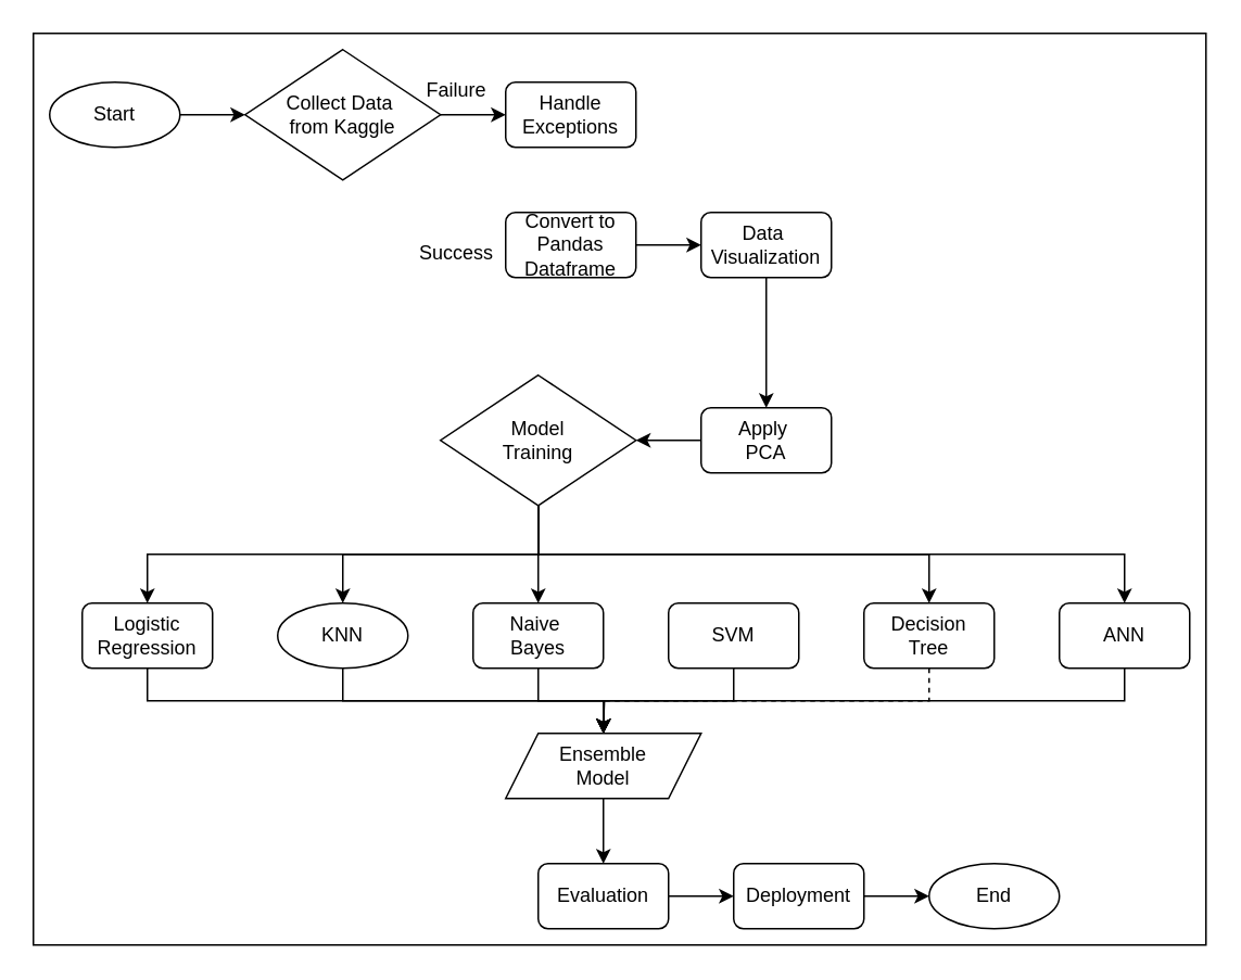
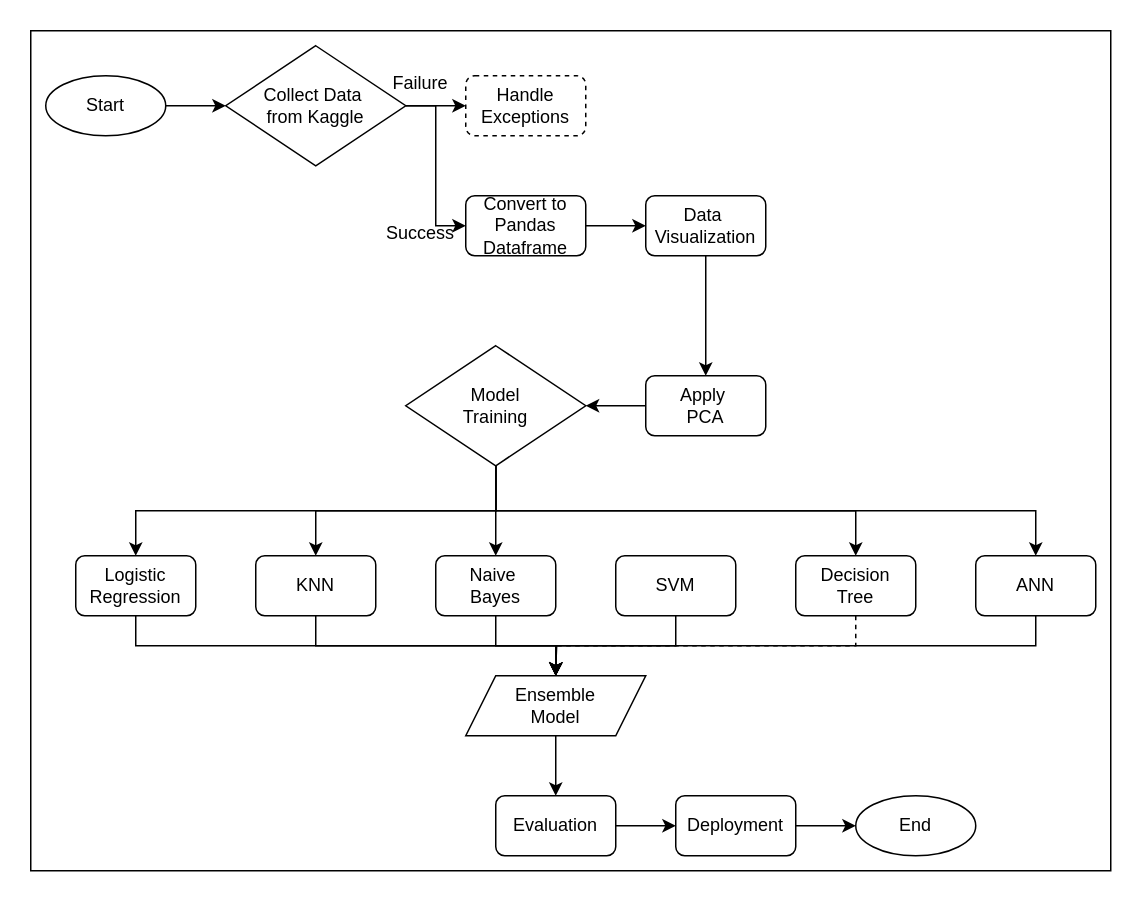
- <mxCell id="7" value="Handle Exceptions" style="rounded=1;whiteSpace=wrap;html=1;" vertex="1" parent="1"><mxGeometry x="310" y="50" width="80" height="40" as="geometry" /></mxCell>
+ <mxCell id="7" value="Handle Exceptions" style="rounded=1;whiteSpace=wrap;html=1;dashed=1;" vertex="1" parent="1"><mxGeometry x="310" y="50" width="80" height="40" as="geometry" /></mxCell>
+ <mxCell id="9" style="edgeStyle=orthogonalEdgeStyle;rounded=0;orthogonalLoop=1;jettySize=auto;html=1;exitX=1;exitY=0.5;exitDx=0;exitDy=0;entryX=0;entryY=0.5;entryDx=0;entryDy=0;" edge="1" parent="1" source="10" target="6"><mxGeometry relative="1" as="geometry" /></mxCell>
- <mxCell id="30" value="KNN" style="ellipse;whiteSpace=wrap;html=1;" vertex="1" parent="1"><mxGeometry x="170" y="370" width="80" height="40" as="geometry" /></mxCell>
+ <mxCell id="30" value="KNN" style="rounded=1;whiteSpace=wrap;html=1;" vertex="1" parent="1"><mxGeometry x="170" y="370" width="80" height="40" as="geometry" /></mxCell>
